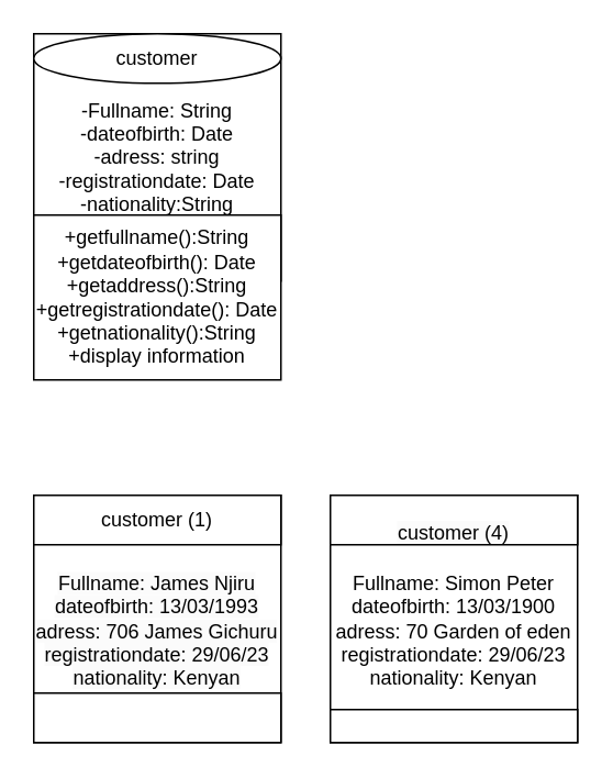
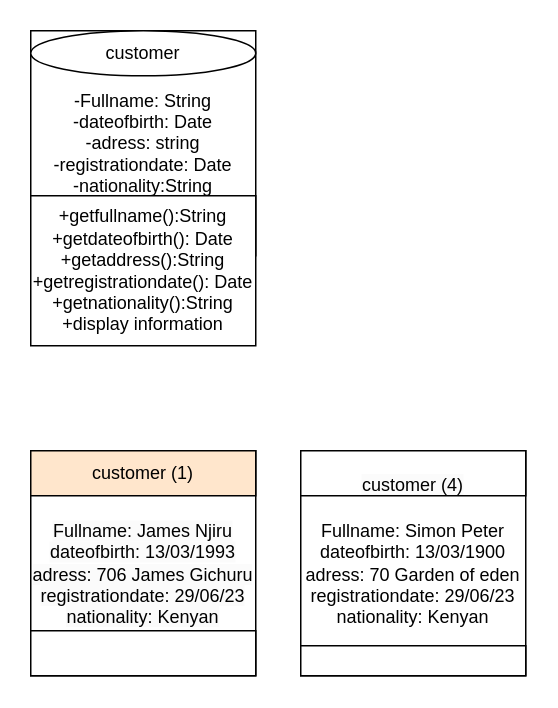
- <mxCell id="6" value="customer (1)" style="rounded=0;whiteSpace=wrap;html=1;" vertex="1" parent="1"><mxGeometry x="20" y="300" width="150" height="30" as="geometry" /></mxCell>
+ <mxCell id="6" value="customer (1)" style="rounded=0;whiteSpace=wrap;html=1;fillColor=#ffe6cc;" vertex="1" parent="1"><mxGeometry x="20" y="300" width="150" height="30" as="geometry" /></mxCell>
